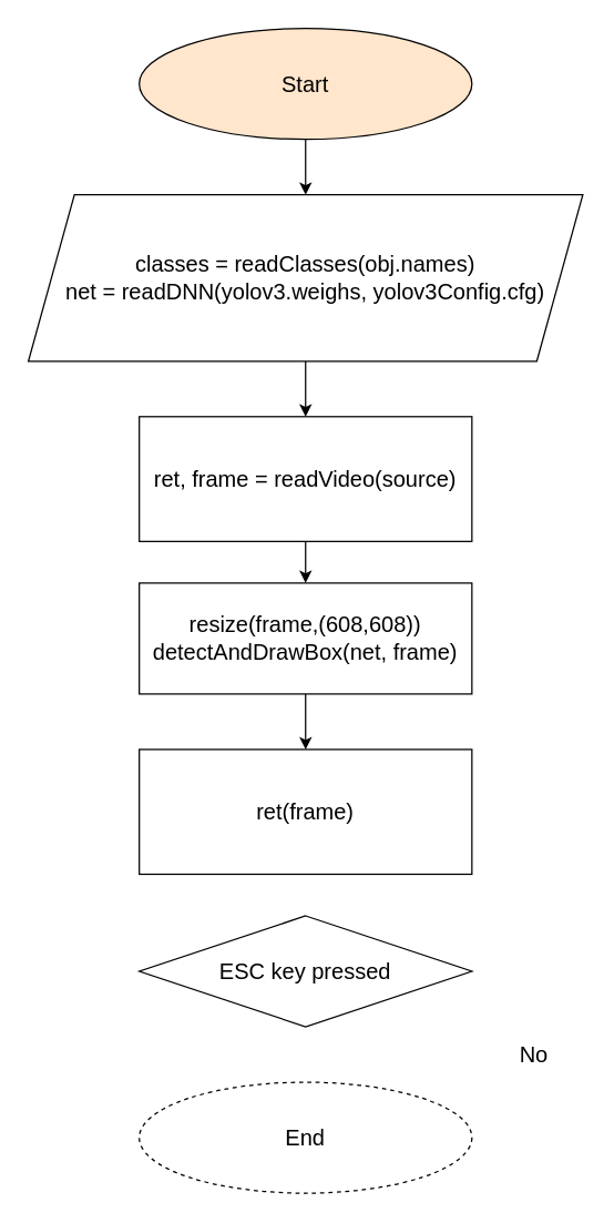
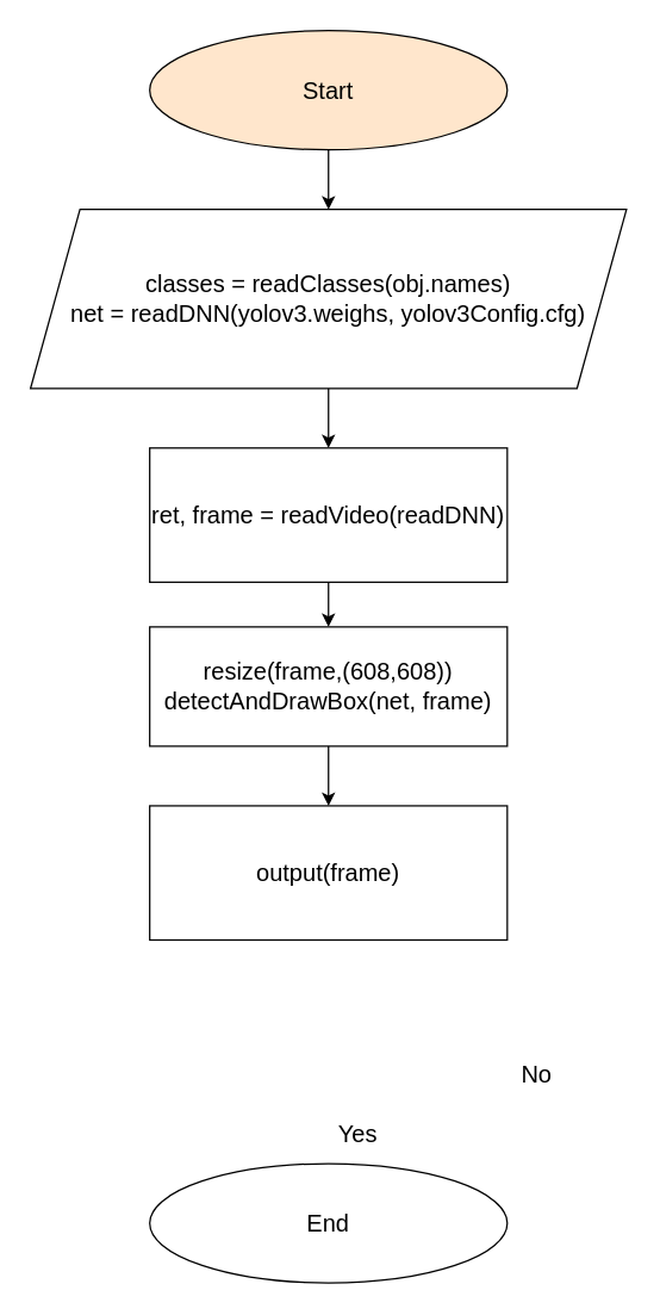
- <mxCell id="7" value="&lt;font style=&quot;font-size: 16px&quot;&gt;ret, frame = readVideo(source)&lt;/font&gt;" style="rounded=0;whiteSpace=wrap;html=1;" vertex="1" parent="1"><mxGeometry x="100" y="300" width="240" height="90" as="geometry" /></mxCell>
+ <mxCell id="7" value="&lt;font style=&quot;font-size: 16px&quot;&gt;ret, frame = readVideo(readDNN)&lt;/font&gt;" style="rounded=0;whiteSpace=wrap;html=1;" vertex="1" parent="1"><mxGeometry x="100" y="300" width="240" height="90" as="geometry" /></mxCell>
- <mxCell id="14" value="&lt;font style=&quot;font-size: 16px&quot;&gt;ret(frame)&lt;/font&gt;" style="rounded=0;whiteSpace=wrap;html=1;" vertex="1" parent="1"><mxGeometry x="100" y="540" width="240" height="90" as="geometry" /></mxCell>
+ <mxCell id="14" value="&lt;font style=&quot;font-size: 16px&quot;&gt;output(frame)&lt;/font&gt;" style="rounded=0;whiteSpace=wrap;html=1;" vertex="1" parent="1"><mxGeometry x="100" y="540" width="240" height="90" as="geometry" /></mxCell>
- <mxCell id="10" value="&lt;font style=&quot;font-size: 16px&quot;&gt;ESC key pressed&lt;/font&gt;" style="rhombus;whiteSpace=wrap;html=1;" vertex="1" parent="1"><mxGeometry x="100" y="660" width="240" height="80" as="geometry" /></mxCell>
+ <mxCell id="13" value="&lt;font style=&quot;font-size: 16px&quot;&gt;Yes&lt;/font&gt;" style="text;html=1;strokeColor=none;fillColor=none;align=center;verticalAlign=middle;whiteSpace=wrap;rounded=0;" vertex="1" parent="1"><mxGeometry x="220" y="750" width="40" height="20" as="geometry" /></mxCell>
- <mxCell id="12" value="&lt;font style=&quot;font-size: 16px&quot;&gt;No&lt;/font&gt;" style="text;html=1;strokeColor=none;fillColor=none;align=center;verticalAlign=middle;whiteSpace=wrap;rounded=0;" vertex="1" parent="1"><mxGeometry x="365" y="750" width="40" height="20" as="geometry" /></mxCell>
+ <mxCell id="12" value="&lt;font style=&quot;font-size: 16px&quot;&gt;No&lt;/font&gt;" style="text;html=1;strokeColor=none;fillColor=none;align=center;verticalAlign=middle;whiteSpace=wrap;rounded=0;" vertex="1" parent="1"><mxGeometry x="340" y="710" width="40" height="20" as="geometry" /></mxCell>
- <mxCell id="11" value="&lt;font style=&quot;font-size: 16px&quot;&gt;End&lt;/font&gt;" style="ellipse;whiteSpace=wrap;html=1;dashed=1;" vertex="1" parent="1"><mxGeometry x="100" y="780" width="240" height="80" as="geometry" /></mxCell>
+ <mxCell id="11" value="&lt;font style=&quot;font-size: 16px&quot;&gt;End&lt;/font&gt;" style="ellipse;whiteSpace=wrap;html=1;" vertex="1" parent="1"><mxGeometry x="100" y="780" width="240" height="80" as="geometry" /></mxCell>
